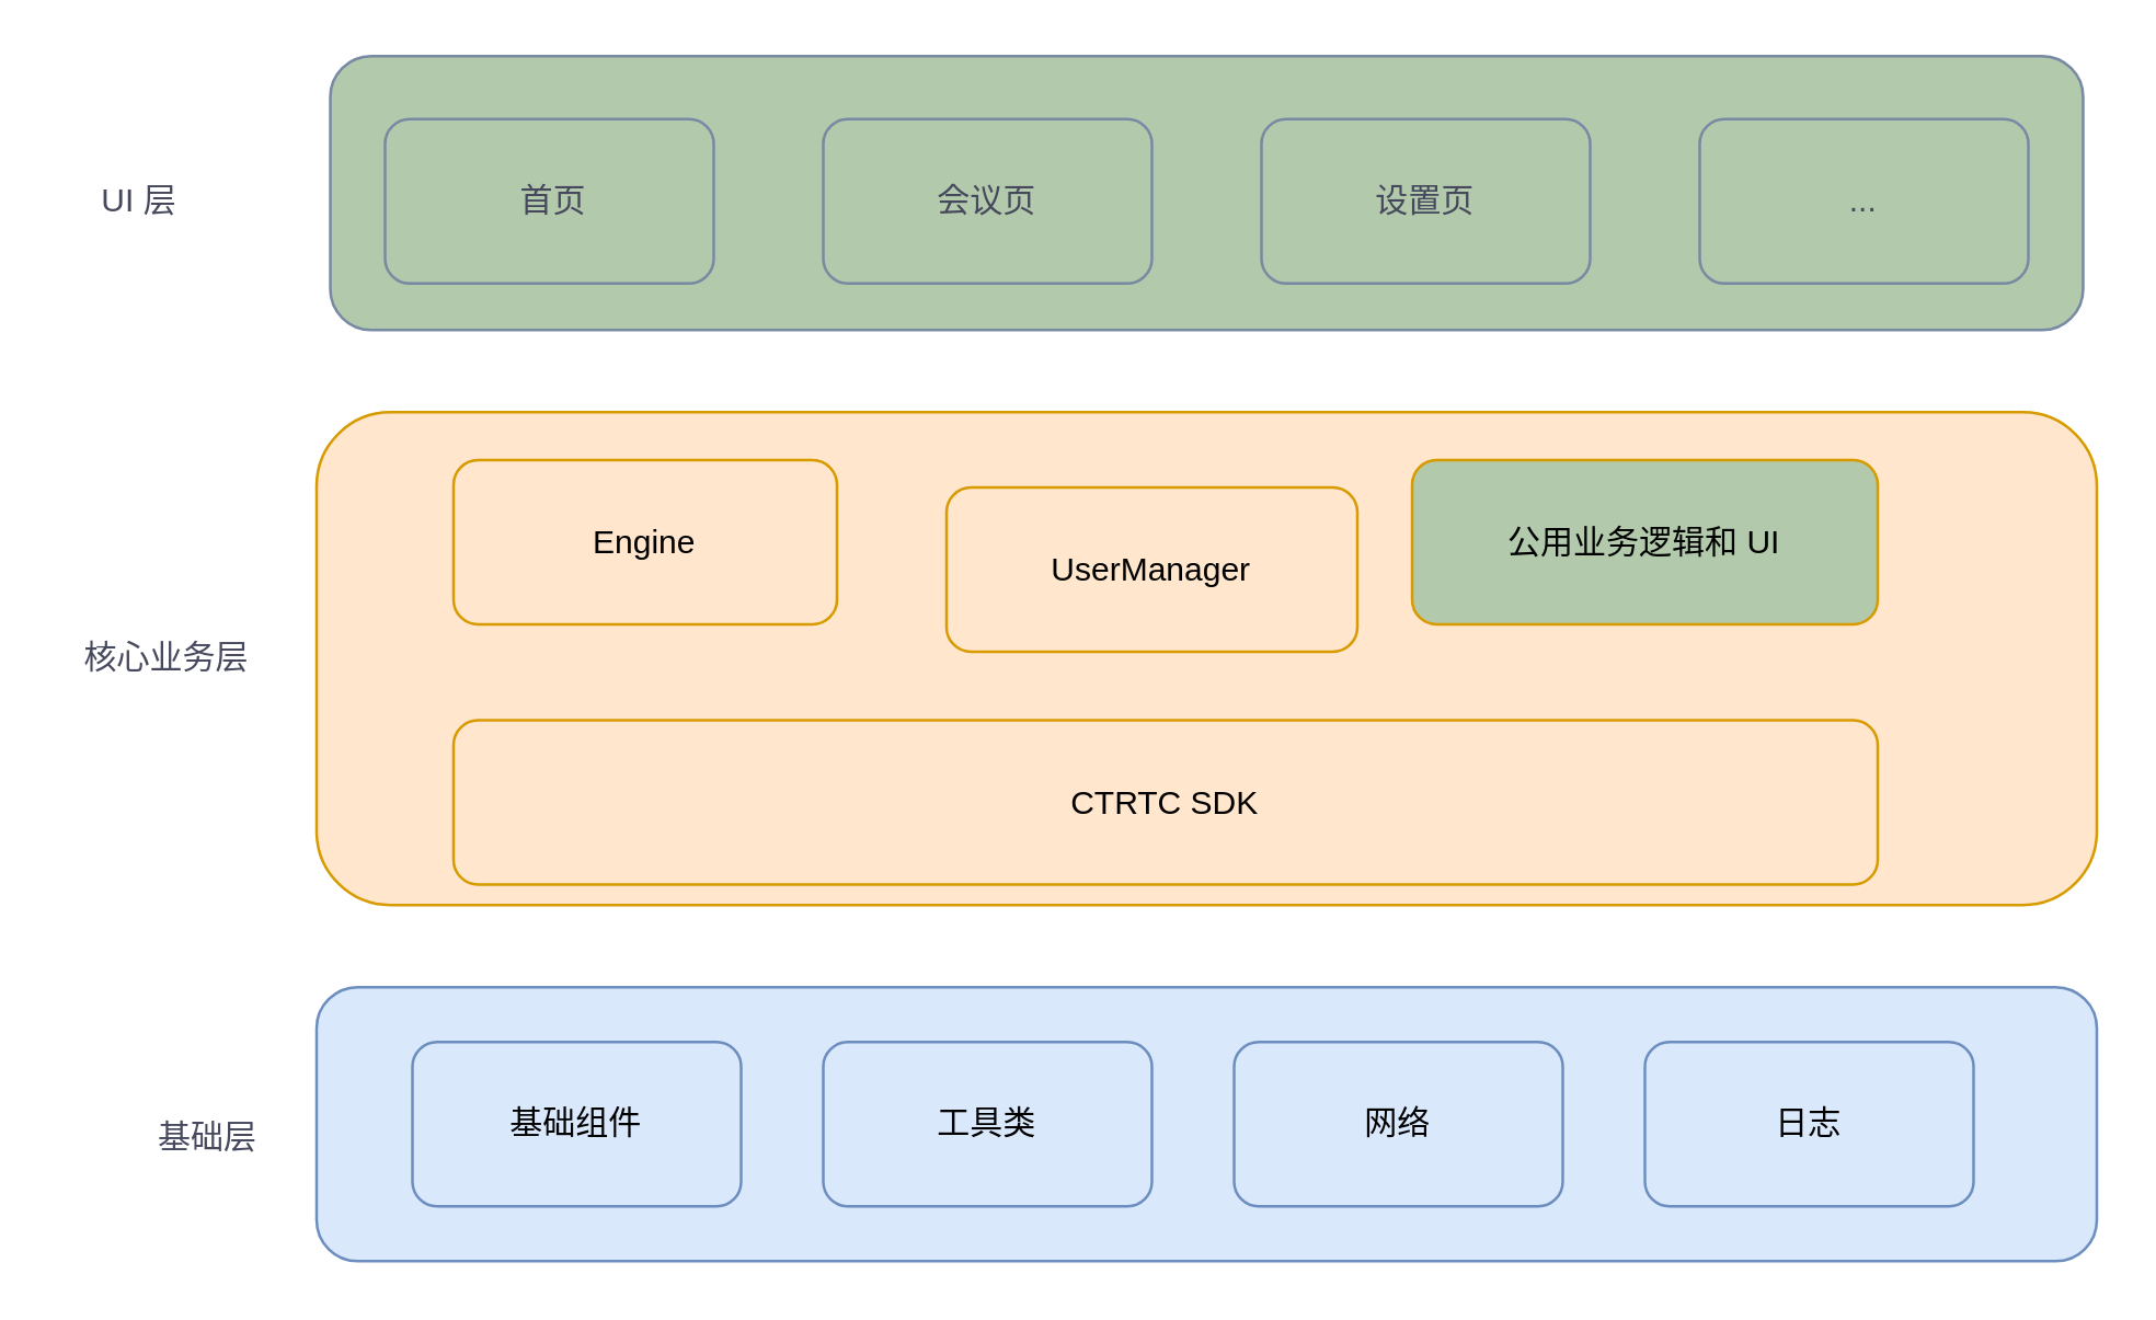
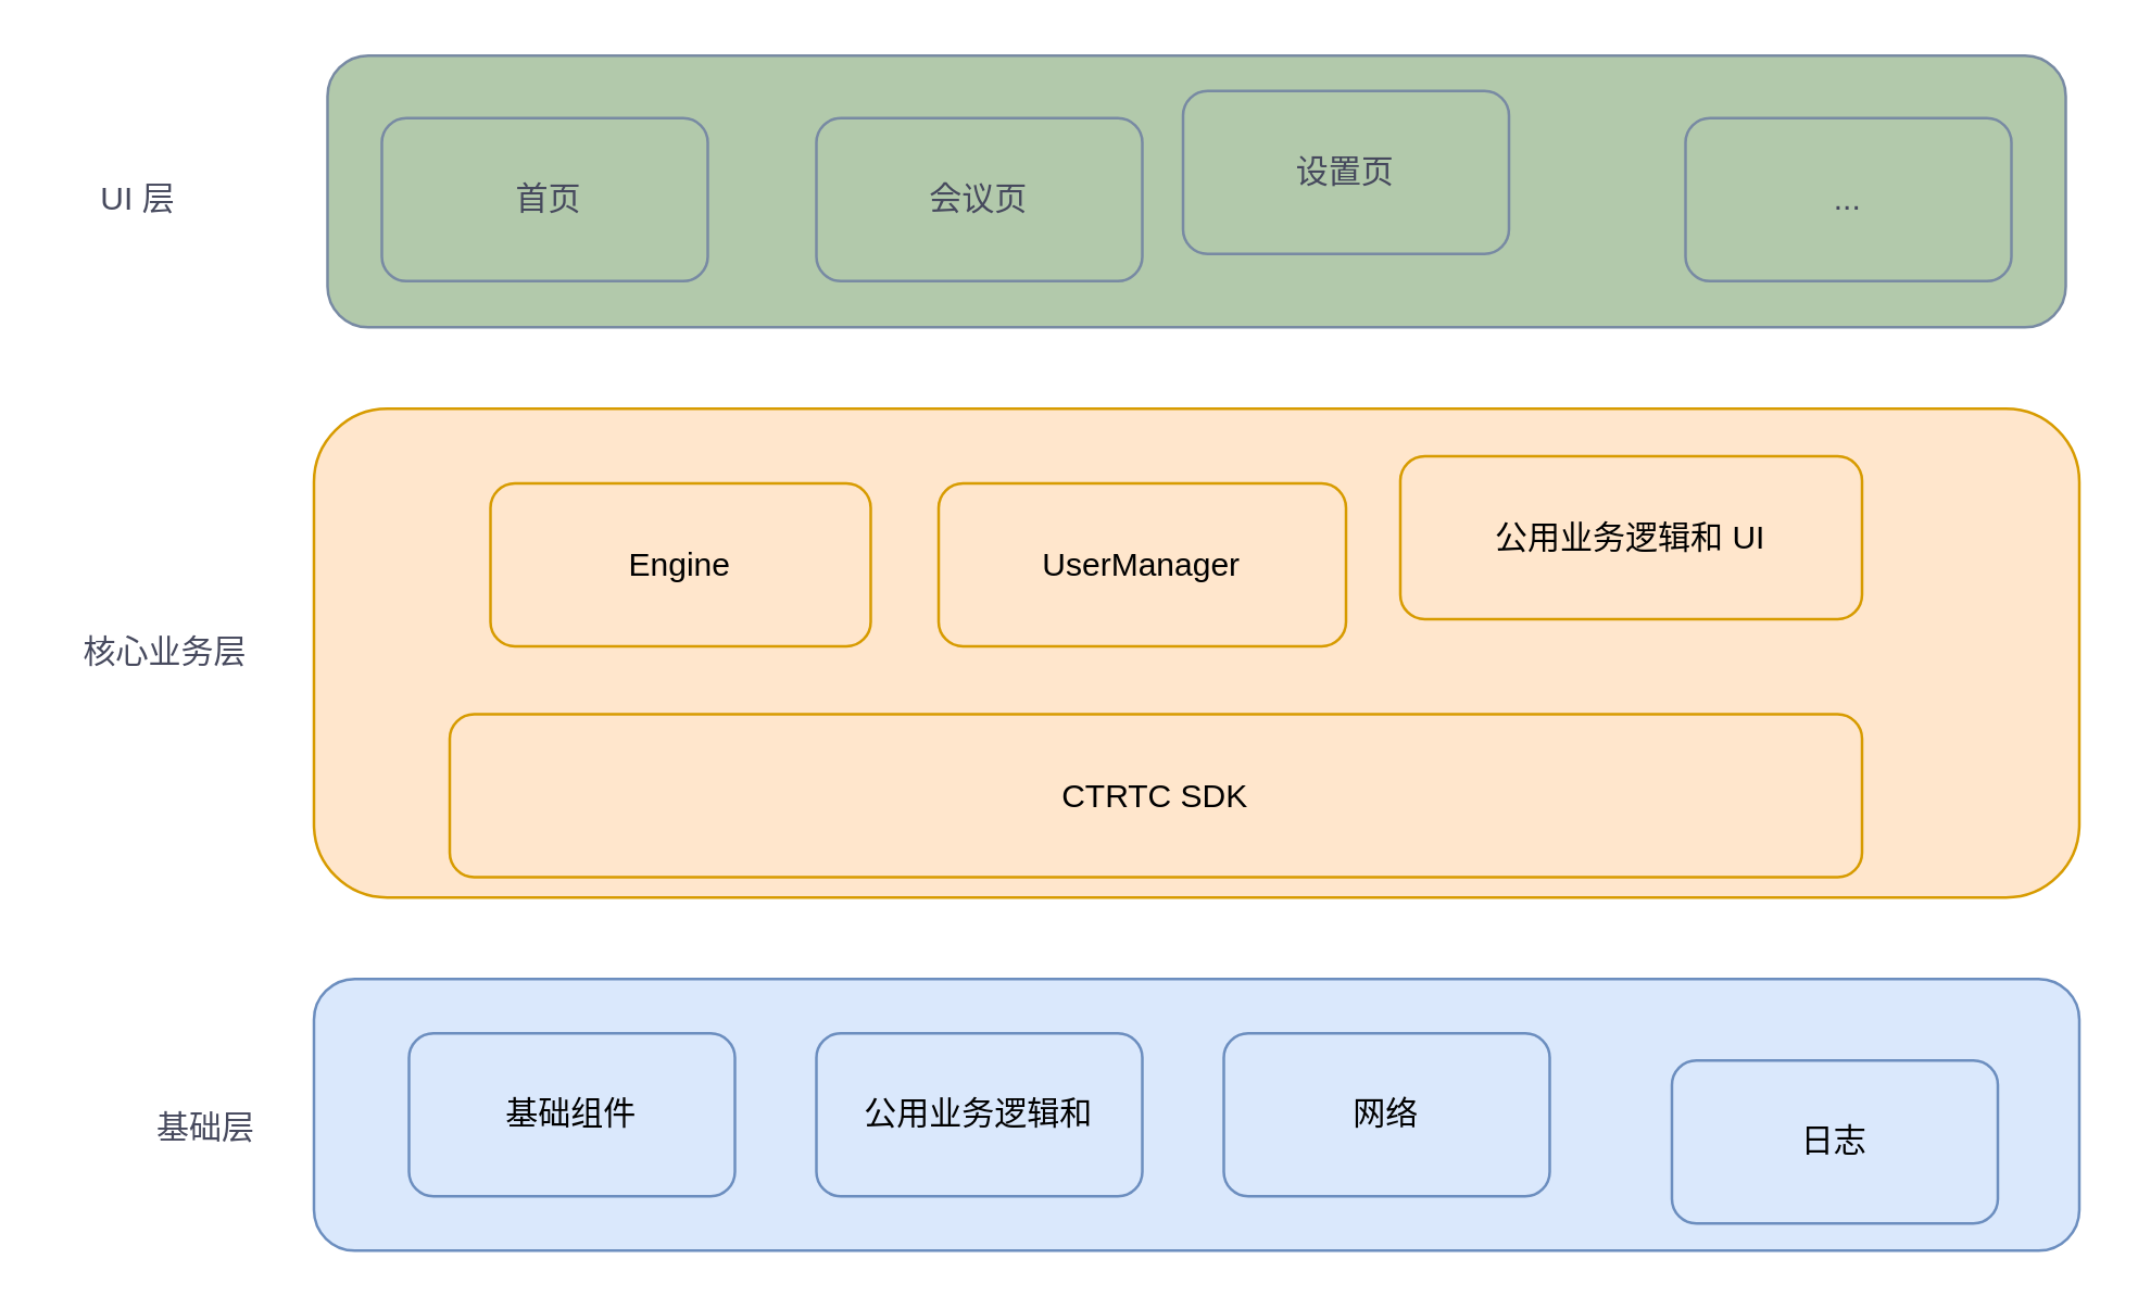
- <mxCell id="6" value="设置页" style="rounded=1;whiteSpace=wrap;html=1;fillColor=#B2C9AB;strokeColor=#788AA3;labelBackgroundColor=none;fontColor=#46495D;" vertex="1" parent="1"><mxGeometry x="460" y="43" width="120" height="60" as="geometry" /></mxCell>
+ <mxCell id="6" value="设置页" style="rounded=1;whiteSpace=wrap;html=1;fillColor=#B2C9AB;strokeColor=#788AA3;labelBackgroundColor=none;fontColor=#46495D;" vertex="1" parent="1"><mxGeometry x="435" y="33" width="120" height="60" as="geometry" /></mxCell>
- <mxCell id="10" value="Engine" style="rounded=1;whiteSpace=wrap;html=1;strokeColor=#d79b00;fillColor=#ffe6cc;" vertex="1" parent="1"><mxGeometry x="165" y="167.5" width="140" height="60" as="geometry" /></mxCell>
+ <mxCell id="10" value="Engine" style="rounded=1;whiteSpace=wrap;html=1;strokeColor=#d79b00;fillColor=#ffe6cc;" vertex="1" parent="1"><mxGeometry x="180" y="177.5" width="140" height="60" as="geometry" /></mxCell>
- <mxCell id="12" value="公用业务逻辑和 UI" style="rounded=1;whiteSpace=wrap;html=1;strokeColor=#d79b00;fillColor=#b2c9ab;" vertex="1" parent="1"><mxGeometry x="515" y="167.5" width="170" height="60" as="geometry" /></mxCell>
+ <mxCell id="12" value="公用业务逻辑和 UI" style="rounded=1;whiteSpace=wrap;html=1;strokeColor=#d79b00;fillColor=#ffe6cc;" vertex="1" parent="1"><mxGeometry x="515" y="167.5" width="170" height="60" as="geometry" /></mxCell>
- <mxCell id="15" value="工具类" style="rounded=1;whiteSpace=wrap;html=1;strokeColor=#6c8ebf;fillColor=#dae8fc;" vertex="1" parent="1"><mxGeometry x="300" y="380" width="120" height="60" as="geometry" /></mxCell>
+ <mxCell id="15" value="公用业务逻辑和" style="rounded=1;whiteSpace=wrap;html=1;strokeColor=#6c8ebf;fillColor=#dae8fc;" vertex="1" parent="1"><mxGeometry x="300" y="380" width="120" height="60" as="geometry" /></mxCell>
- <mxCell id="17" value="日志" style="rounded=1;whiteSpace=wrap;html=1;strokeColor=#6c8ebf;fillColor=#dae8fc;" vertex="1" parent="1"><mxGeometry x="600" y="380" width="120" height="60" as="geometry" /></mxCell>
+ <mxCell id="17" value="日志" style="rounded=1;whiteSpace=wrap;html=1;strokeColor=#6c8ebf;fillColor=#dae8fc;" vertex="1" parent="1"><mxGeometry x="615" y="390" width="120" height="60" as="geometry" /></mxCell>
